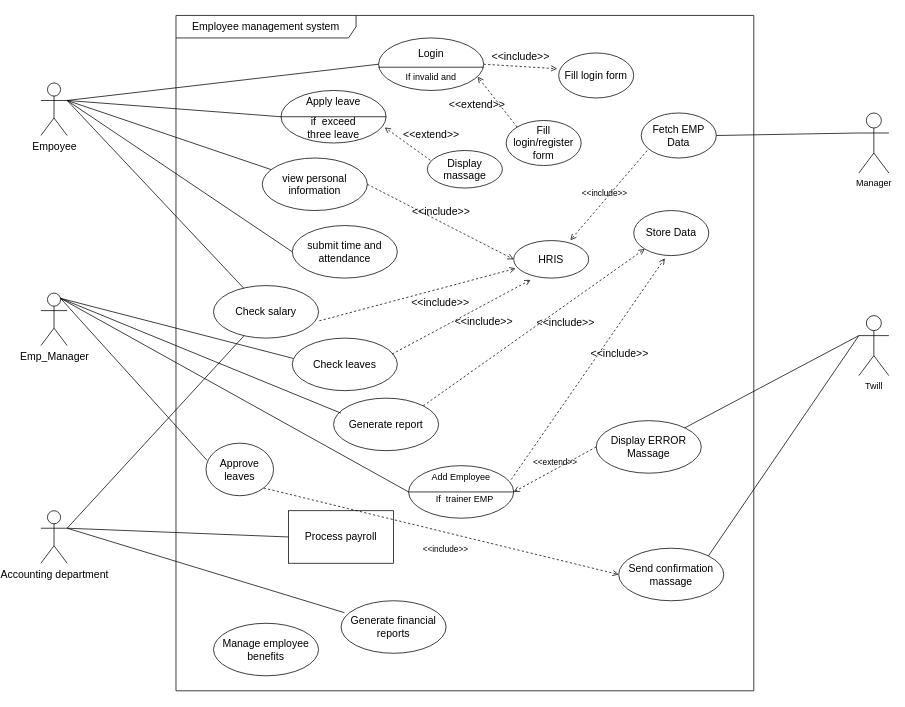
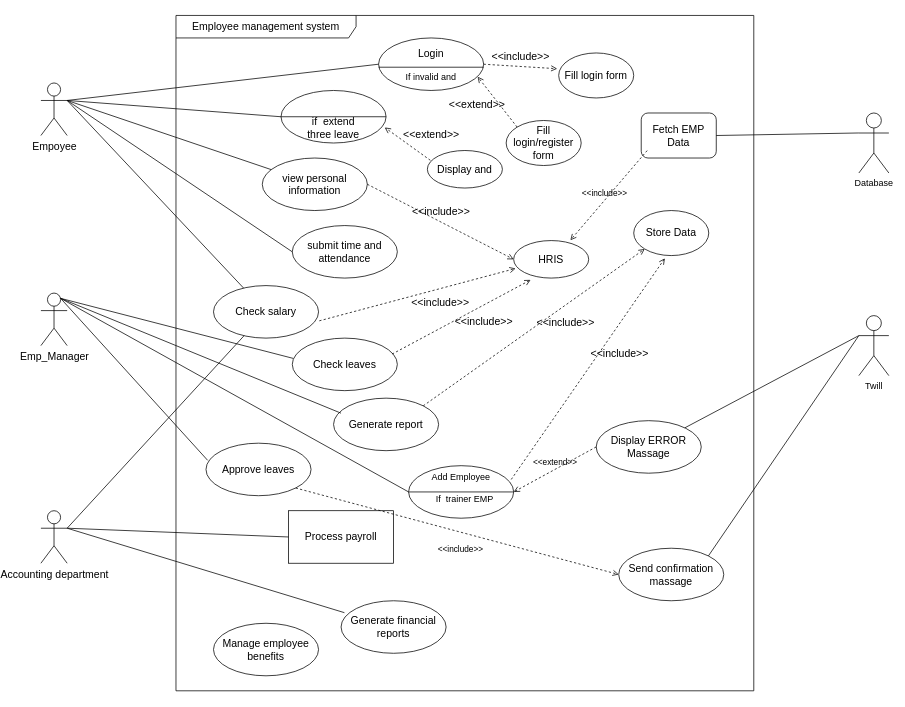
- <mxCell id="25" value="Apply leave" style="text;html=1;strokeColor=none;fillColor=none;align=center;verticalAlign=middle;whiteSpace=wrap;rounded=0;fontSize=14;" parent="1" vertex="1"><mxGeometry x="370" y="120" width="80" height="30" as="geometry" /></mxCell>
- <mxCell id="27" value="if&amp;nbsp; exceed three leave" style="text;html=1;strokeColor=none;fillColor=none;align=center;verticalAlign=middle;whiteSpace=wrap;rounded=0;fontSize=14;" parent="1" vertex="1"><mxGeometry x="365" y="160" width="90" height="20" as="geometry" /></mxCell>
+ <mxCell id="27" value="if&amp;nbsp; extend three leave" style="text;html=1;strokeColor=none;fillColor=none;align=center;verticalAlign=middle;whiteSpace=wrap;rounded=0;fontSize=14;" parent="1" vertex="1"><mxGeometry x="365" y="160" width="90" height="20" as="geometry" /></mxCell>
- <mxCell id="36" value="Fetch EMP Data" style="ellipse;whiteSpace=wrap;html=1;fontSize=14;" parent="1" vertex="1"><mxGeometry x="820" y="150" width="100" height="60" as="geometry" /></mxCell>
+ <mxCell id="36" value="Fetch EMP Data" style="whiteSpace=wrap;html=1;fontSize=14;rounded=1;" parent="1" vertex="1"><mxGeometry x="820" y="150" width="100" height="60" as="geometry" /></mxCell>
- <mxCell id="28" value="Display massage " style="ellipse;whiteSpace=wrap;html=1;fontSize=14;" parent="1" vertex="1"><mxGeometry x="535" y="200" width="100" height="50" as="geometry" /></mxCell>
+ <mxCell id="28" value="Display and " style="ellipse;whiteSpace=wrap;html=1;fontSize=14;" parent="1" vertex="1"><mxGeometry x="535" y="200" width="100" height="50" as="geometry" /></mxCell>
- <mxCell id="35" value="Manager" style="shape=umlActor;verticalLabelPosition=bottom;verticalAlign=top;html=1;outlineConnect=0;" parent="1" vertex="1"><mxGeometry x="1110" y="150" width="40" height="80" as="geometry" /></mxCell>
+ <mxCell id="35" value="Database" style="shape=umlActor;verticalLabelPosition=bottom;verticalAlign=top;html=1;outlineConnect=0;" parent="1" vertex="1"><mxGeometry x="1110" y="150" width="40" height="80" as="geometry" /></mxCell>
- <mxCell id="33" value="Approve leaves " style="ellipse;whiteSpace=wrap;html=1;fontSize=14;" parent="1" vertex="1"><mxGeometry x="240" y="590" width="90" height="70" as="geometry" /></mxCell>
+ <mxCell id="33" value="Approve leaves " style="ellipse;whiteSpace=wrap;html=1;fontSize=14;" parent="1" vertex="1"><mxGeometry x="240" y="590" width="140" height="70" as="geometry" /></mxCell>
